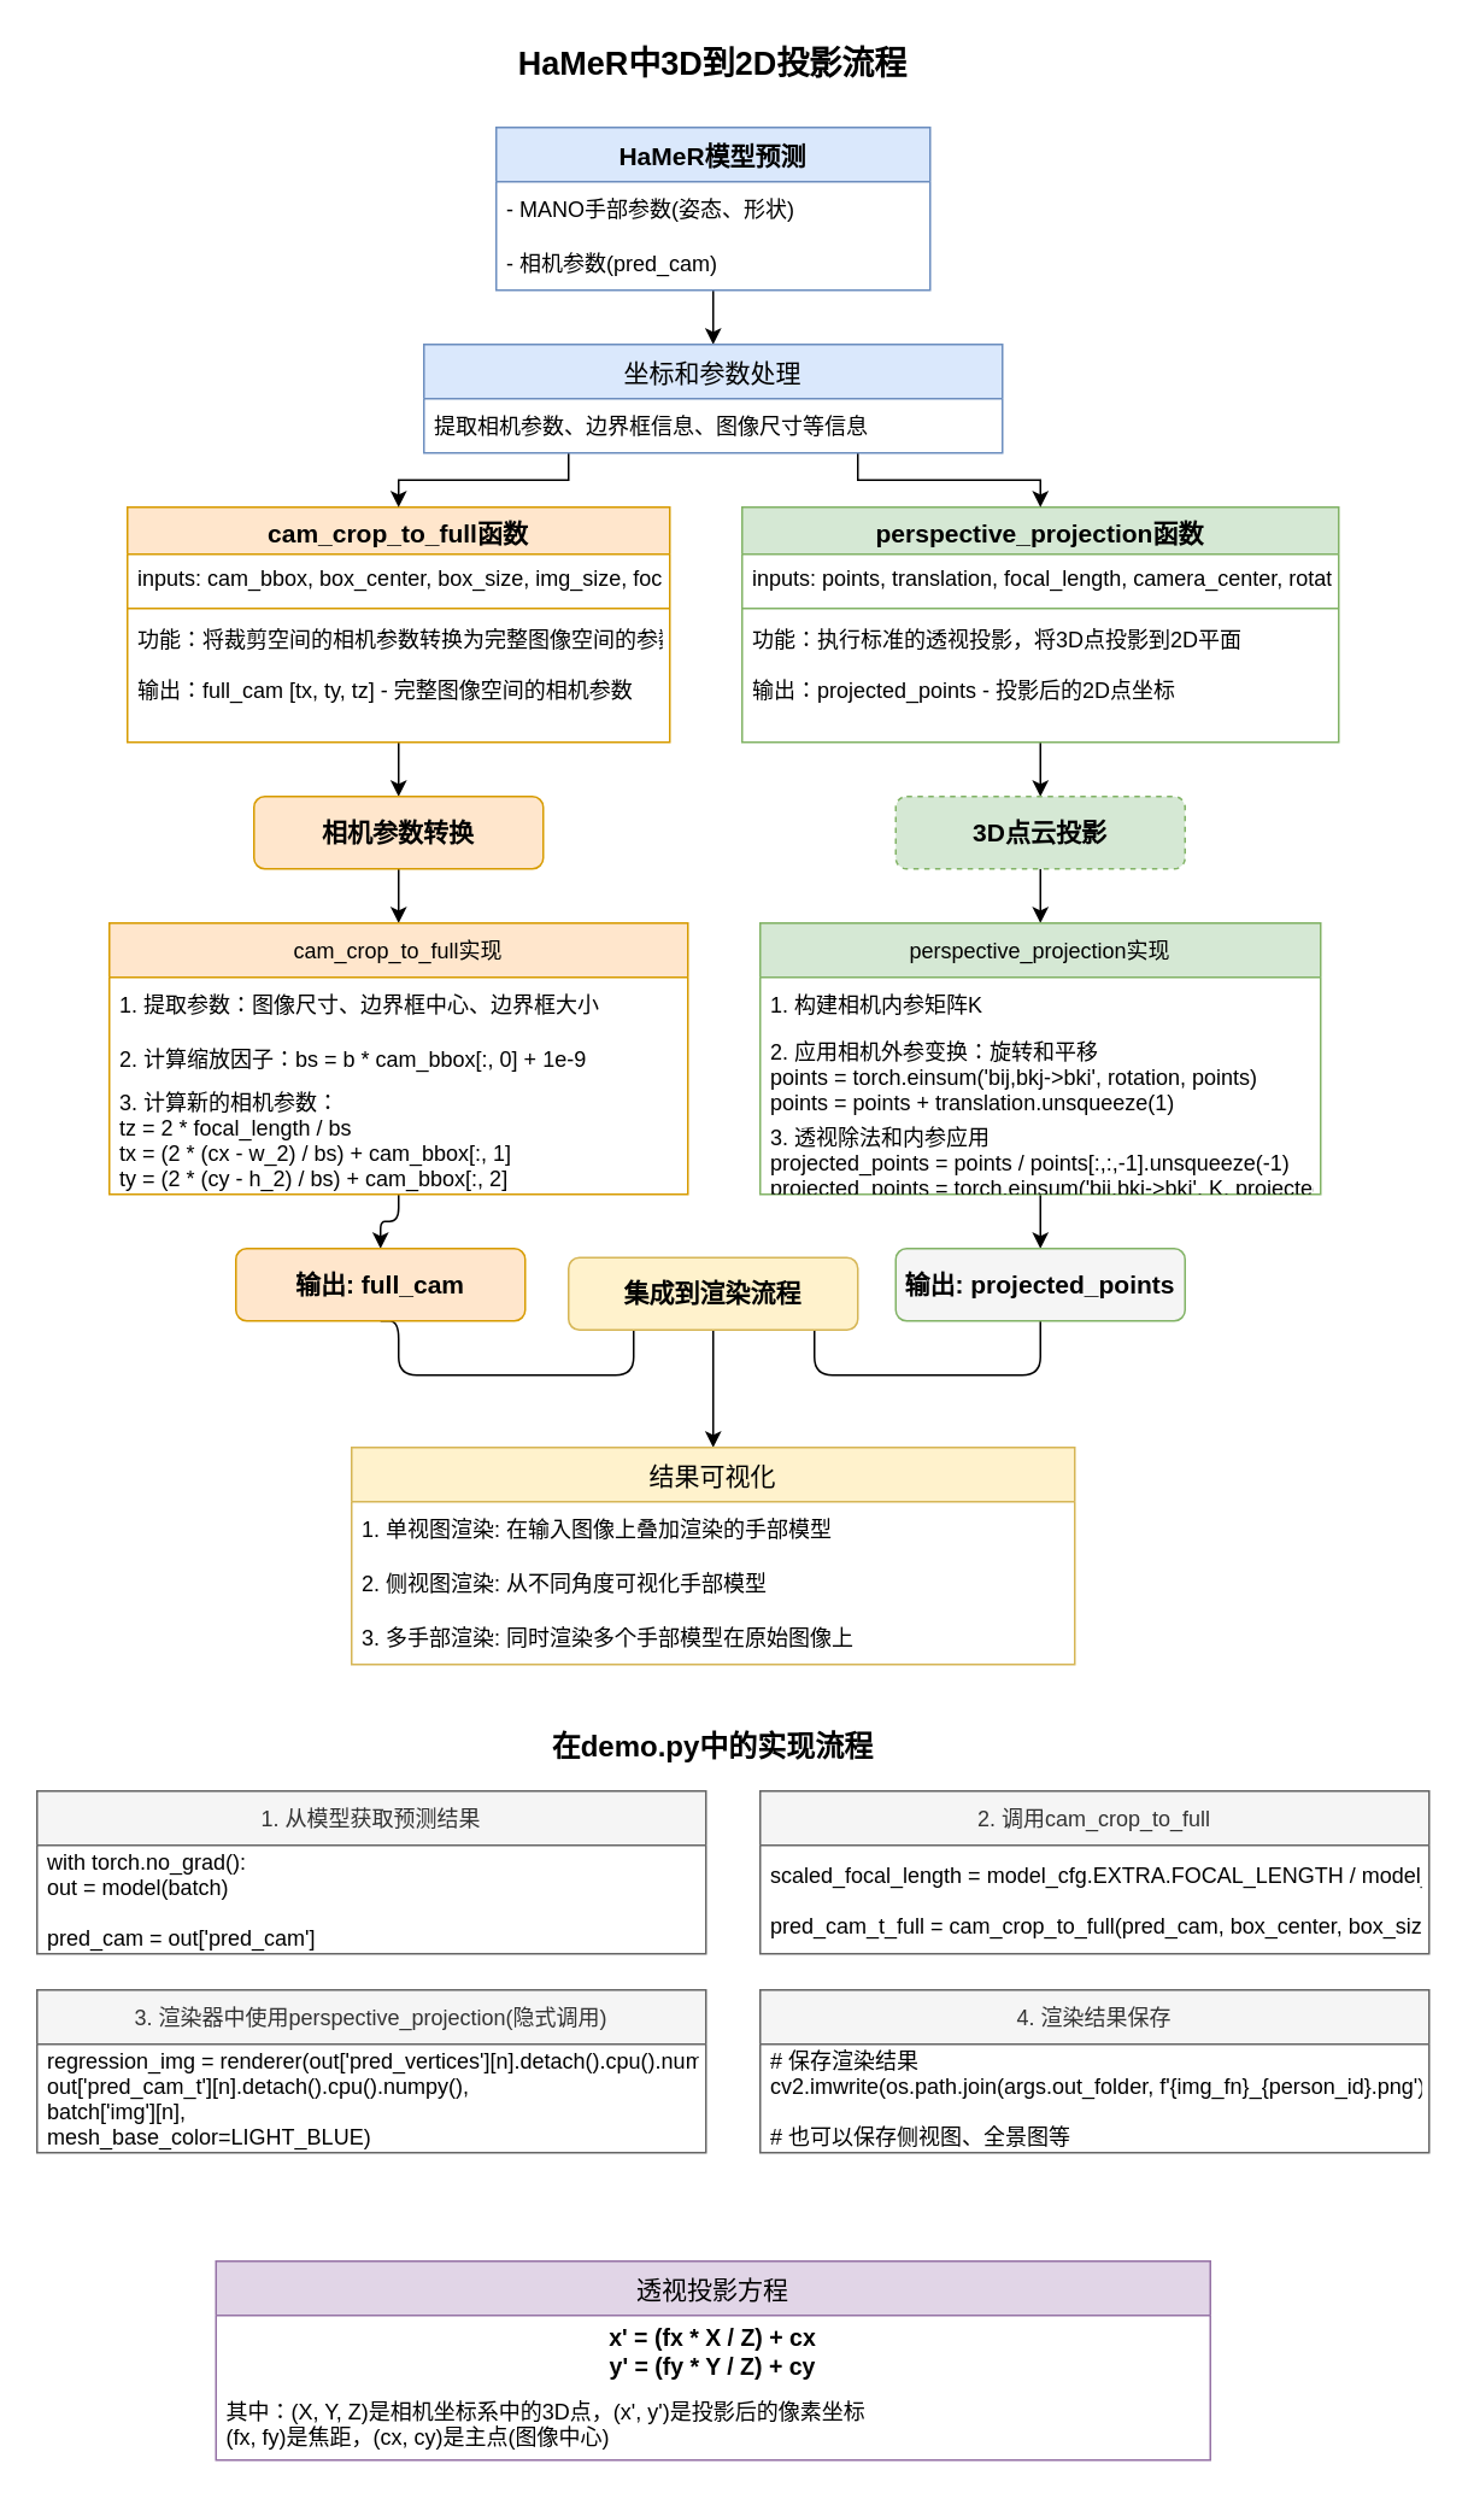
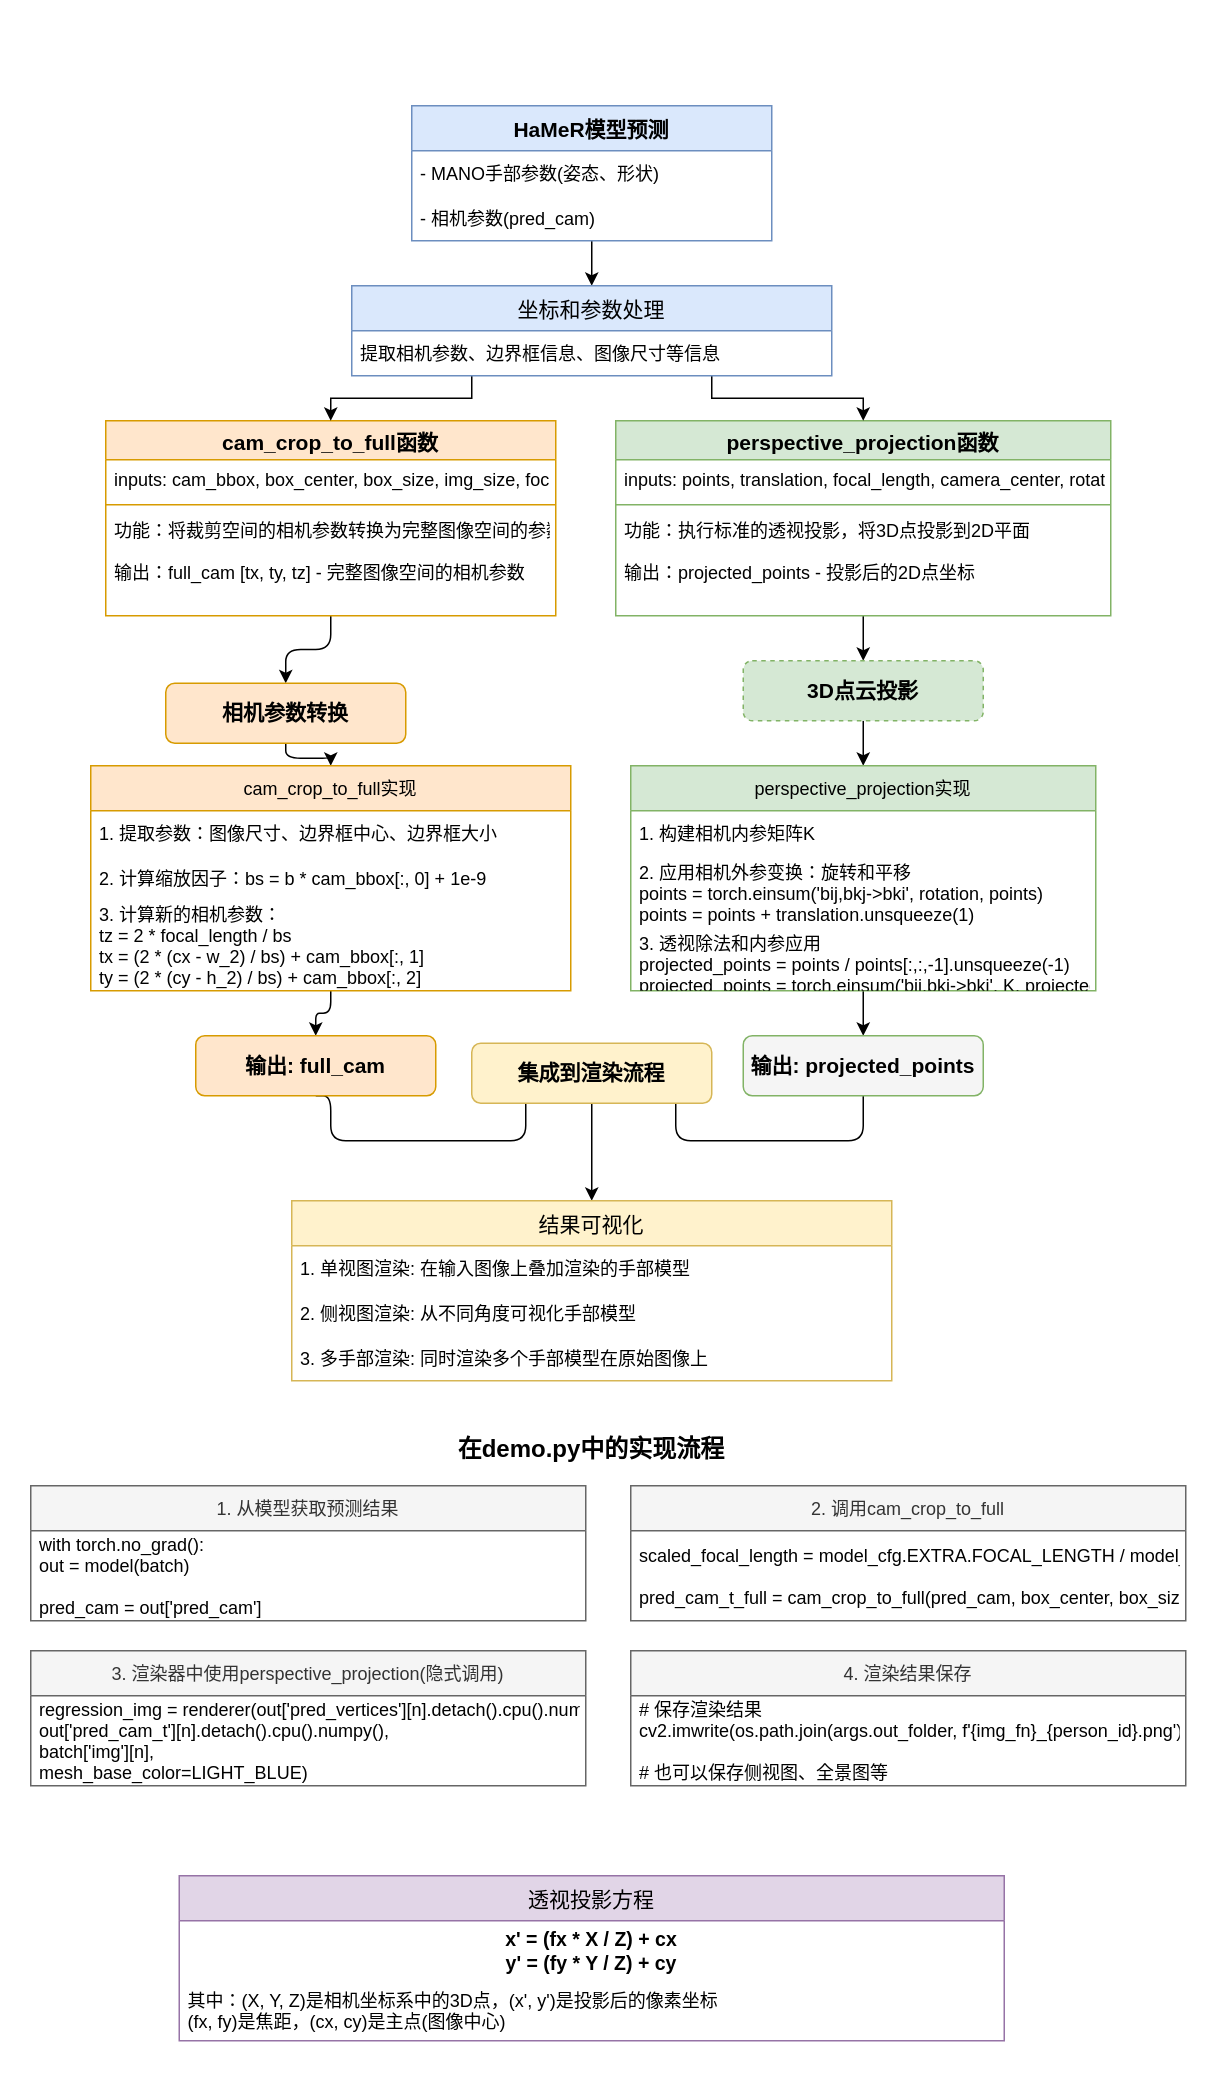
- <mxCell id="2" value="HaMeR中3D到2D投影流程" style="text;html=1;strokeColor=none;fillColor=none;align=center;verticalAlign=middle;whiteSpace=wrap;rounded=0;fontSize=18;fontStyle=1" vertex="1" parent="1"><mxGeometry x="219" y="20" width="350" height="30" as="geometry" /></mxCell>
- <mxCell id="18" value="相机参数转换" style="rounded=1;whiteSpace=wrap;html=1;fillColor=#ffe6cc;strokeColor=#d79b00;fontStyle=1;fontSize=14;" vertex="1" parent="1"><mxGeometry x="140" y="440" width="160" height="40" as="geometry" /></mxCell>
+ <mxCell id="18" value="相机参数转换" style="rounded=1;whiteSpace=wrap;html=1;fillColor=#ffe6cc;strokeColor=#d79b00;fontStyle=1;fontSize=14;" vertex="1" parent="1"><mxGeometry x="110" y="455" width="160" height="40" as="geometry" /></mxCell>
